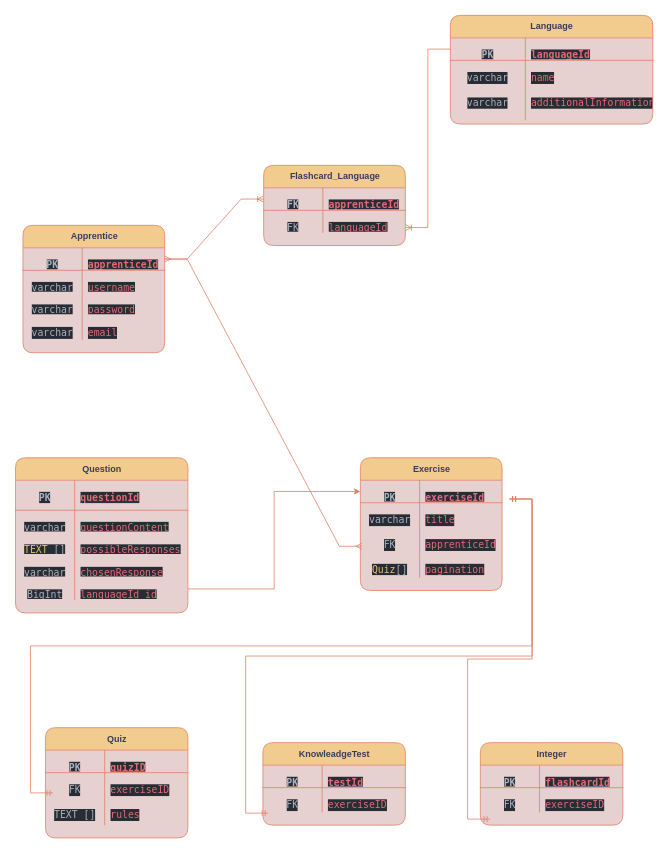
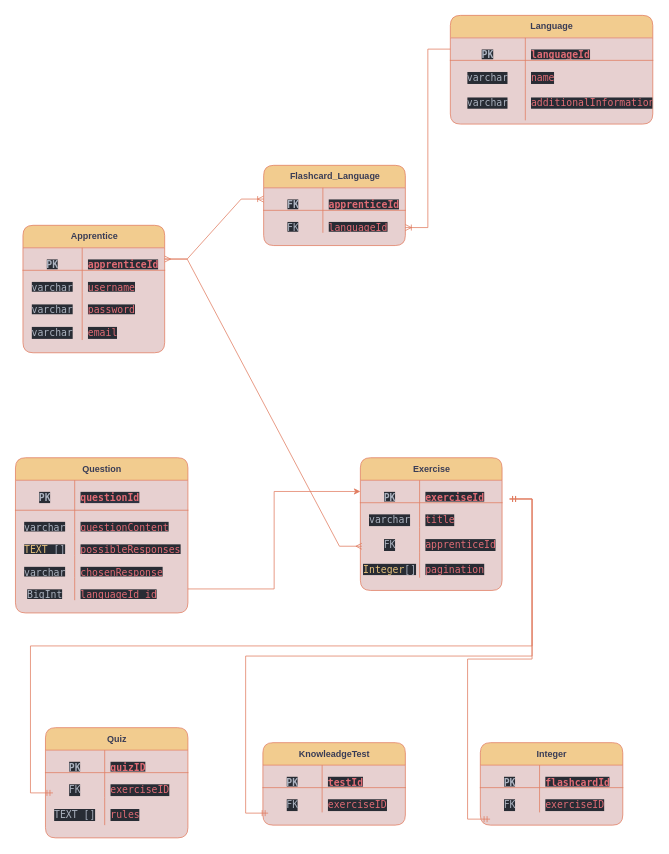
- <mxCell id="52" value="&lt;div style=&quot;background-color:#282c34;color:#abb2bf&quot;&gt;&lt;pre style=&quot;font-family:'JetBrains Mono',monospace;font-size:9.8pt;&quot;&gt;&lt;span style=&quot;color:#e5c07b;&quot;&gt;Quiz&lt;/span&gt;[]&lt;/pre&gt;&lt;/div&gt;" style="shape=partialRectangle;connectable=0;fillColor=none;top=0;left=0;bottom=0;right=0;editable=1;overflow=hidden;whiteSpace=wrap;html=1;rounded=1;labelBackgroundColor=none;strokeColor=#E07A5F;fontColor=#393C56;" vertex="1" parent="51"><mxGeometry width="79" height="34" as="geometry"><mxRectangle width="79" height="34" as="alternateBounds" /></mxGeometry></mxCell>
+ <mxCell id="52" value="&lt;div style=&quot;background-color:#282c34;color:#abb2bf&quot;&gt;&lt;pre style=&quot;font-family:'JetBrains Mono',monospace;font-size:9.8pt;&quot;&gt;&lt;span style=&quot;color:#e5c07b;&quot;&gt;Integer&lt;/span&gt;[]&lt;/pre&gt;&lt;/div&gt;" style="shape=partialRectangle;connectable=0;fillColor=none;top=0;left=0;bottom=0;right=0;editable=1;overflow=hidden;whiteSpace=wrap;html=1;rounded=1;labelBackgroundColor=none;strokeColor=#E07A5F;fontColor=#393C56;" vertex="1" parent="51"><mxGeometry width="79" height="34" as="geometry"><mxRectangle width="79" height="34" as="alternateBounds" /></mxGeometry></mxCell>
